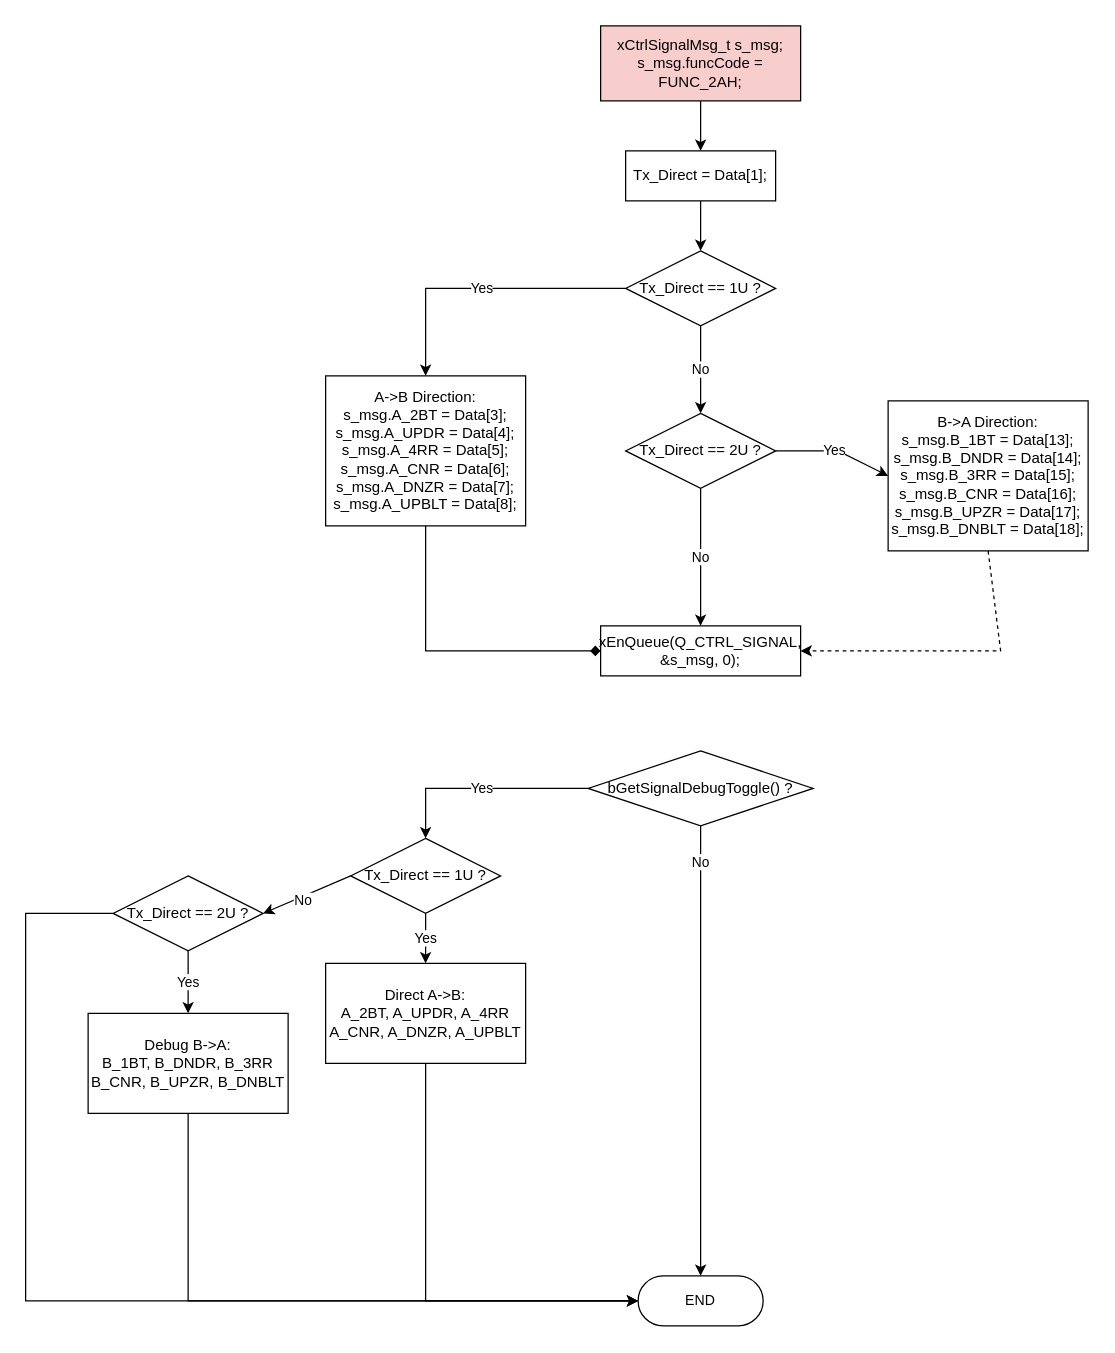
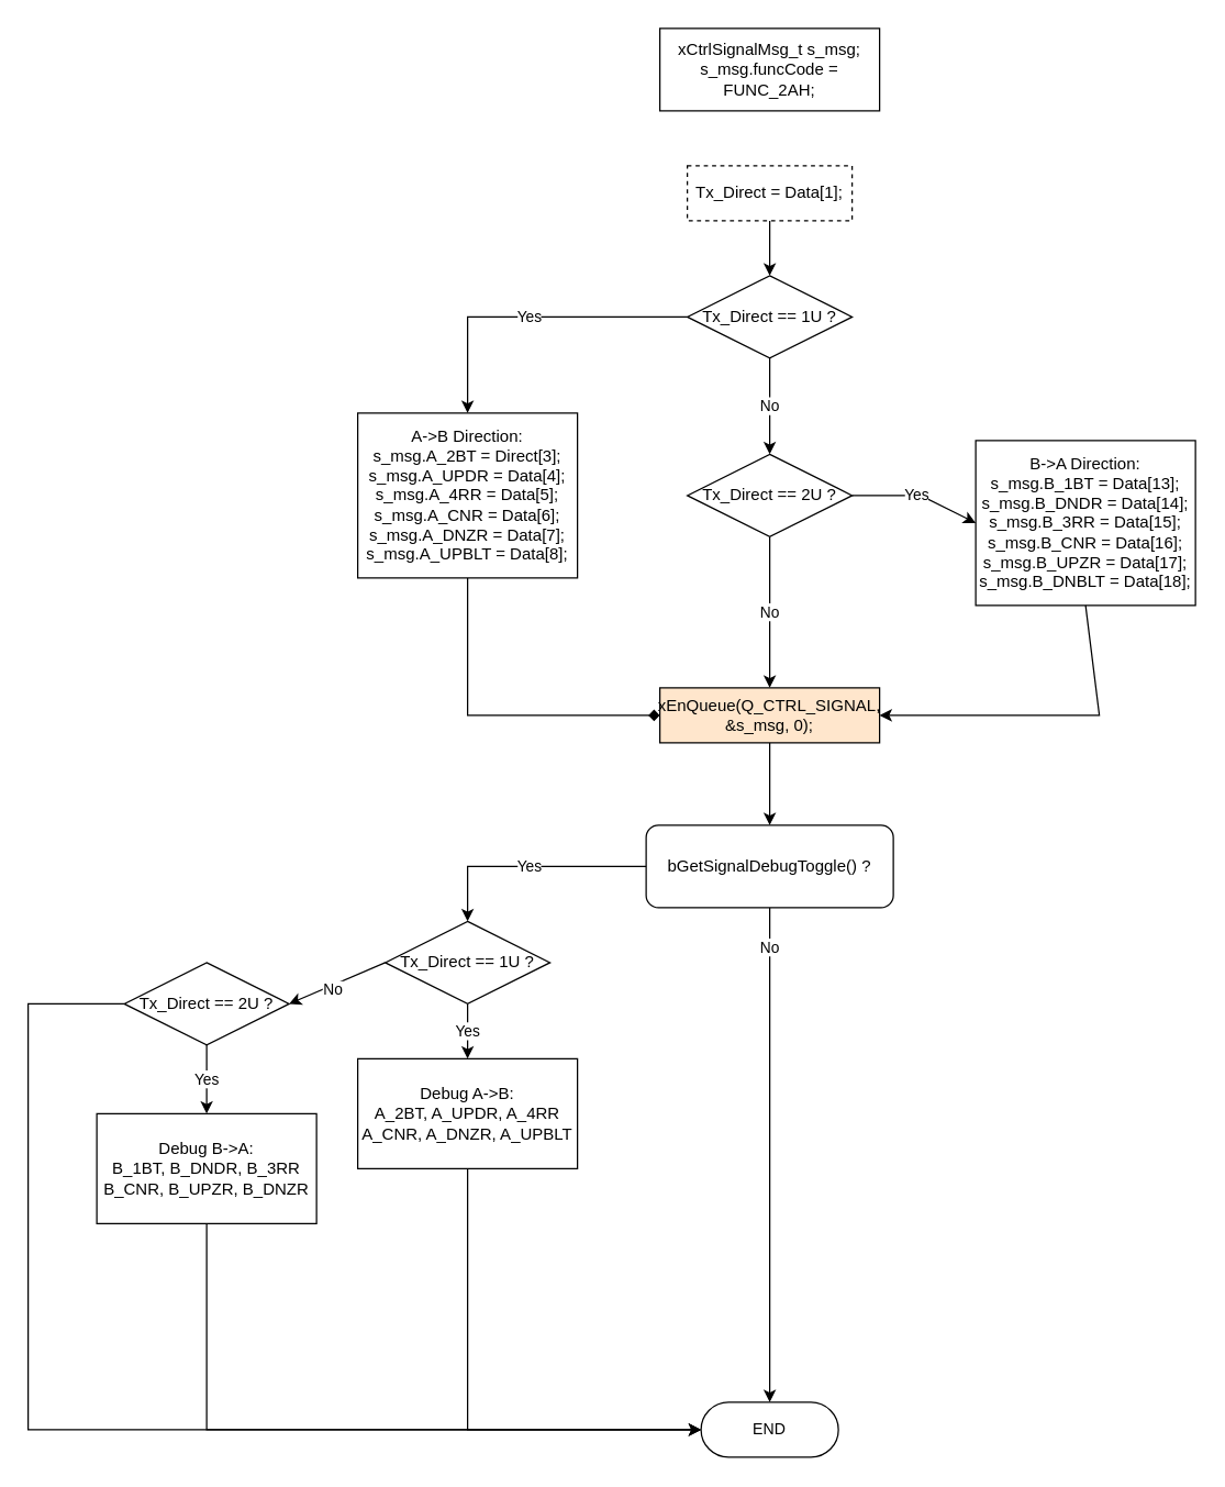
- <mxCell id="2" value="xCtrlSignalMsg_t s_msg;&#10;s_msg.funcCode = FUNC_2AH;" style="rounded=0;whiteSpace=wrap;html=1;strokeWidth=1;fontStyle=0;fillColor=#f8cecc;strokeColor=#000000;" parent="1" vertex="1"><mxGeometry x="480" y="20" width="160" height="60" as="geometry" /></mxCell>
+ <mxCell id="2" value="xCtrlSignalMsg_t s_msg;&#10;s_msg.funcCode = FUNC_2AH;" style="rounded=0;whiteSpace=wrap;html=1;strokeWidth=1;fontStyle=0;fillColor=#FFFFFF;strokeColor=#000000;" parent="1" vertex="1"><mxGeometry x="480" y="20" width="160" height="60" as="geometry" /></mxCell>
- <mxCell id="13" value="" style="endArrow=classic;html=1;rounded=0;exitX=0.5;exitY=1;exitDx=0;exitDy=0;entryX=0.5;entryY=0;entryDx=0;entryDy=0;" parent="1" source="2" target="3" edge="1"><mxGeometry width="50" height="50" relative="1" as="geometry"><mxPoint x="560" y="80" as="sourcePoint" /><mxPoint x="560" y="120" as="targetPoint" /></mxGeometry></mxCell>
- <mxCell id="3" value="Tx_Direct = Data[1];" style="rounded=0;whiteSpace=wrap;html=1;strokeWidth=1;fontStyle=0;fillColor=#FFFFFF;strokeColor=#000000;" parent="1" vertex="1"><mxGeometry x="500" y="120" width="120" height="40" as="geometry" /></mxCell>
+ <mxCell id="3" value="Tx_Direct = Data[1];" style="rounded=0;whiteSpace=wrap;html=1;strokeWidth=1;fontStyle=0;fillColor=#FFFFFF;strokeColor=#000000;dashed=1;" parent="1" vertex="1"><mxGeometry x="500" y="120" width="120" height="40" as="geometry" /></mxCell>
- <mxCell id="5" value="A-&gt;B Direction:&#10;s_msg.A_2BT = Data[3];&#10;s_msg.A_UPDR = Data[4];&#10;s_msg.A_4RR = Data[5];&#10;s_msg.A_CNR = Data[6];&#10;s_msg.A_DNZR = Data[7];&#10;s_msg.A_UPBLT = Data[8];" style="rounded=0;whiteSpace=wrap;html=1;strokeWidth=1;fontStyle=0;fillColor=none;strokeColor=#000000;" parent="1" vertex="1"><mxGeometry x="260" y="300" width="160" height="120" as="geometry" /></mxCell>
+ <mxCell id="5" value="A-&gt;B Direction:&#10;s_msg.A_2BT = Direct[3];&#10;s_msg.A_UPDR = Data[4];&#10;s_msg.A_4RR = Data[5];&#10;s_msg.A_CNR = Data[6];&#10;s_msg.A_DNZR = Data[7];&#10;s_msg.A_UPBLT = Data[8];" style="rounded=0;whiteSpace=wrap;html=1;strokeWidth=1;fontStyle=0;fillColor=none;strokeColor=#000000;" parent="1" vertex="1"><mxGeometry x="260" y="300" width="160" height="120" as="geometry" /></mxCell>
- <mxCell id="8" value="xEnQueue(Q_CTRL_SIGNAL, &amp;s_msg, 0);" style="rounded=0;whiteSpace=wrap;html=1;strokeWidth=1;fontStyle=0;fillColor=#FFFFFF;strokeColor=#000000;" parent="1" vertex="1"><mxGeometry x="480" y="500" width="160" height="40" as="geometry" /></mxCell>
+ <mxCell id="8" value="xEnQueue(Q_CTRL_SIGNAL, &amp;s_msg, 0);" style="rounded=0;whiteSpace=wrap;html=1;strokeWidth=1;fontStyle=0;fillColor=#ffe6cc;strokeColor=#000000;" parent="1" vertex="1"><mxGeometry x="480" y="500" width="160" height="40" as="geometry" /></mxCell>
- <mxCell id="20" value="" style="endArrow=classic;html=1;rounded=0;exitX=0.5;exitY=1;exitDx=0;exitDy=0;entryX=1;entryY=0.5;entryDx=0;entryDy=0;dashed=1;" parent="1" source="7" target="8" edge="1"><mxGeometry width="50" height="50" relative="1" as="geometry"><mxPoint x="700" y="680" as="sourcePoint" /><mxPoint x="560" y="720" as="targetPoint" /><Array as="points"><mxPoint x="800" y="520" /></Array></mxGeometry></mxCell>
+ <mxCell id="20" value="" style="endArrow=classic;html=1;rounded=0;exitX=0.5;exitY=1;exitDx=0;exitDy=0;entryX=1;entryY=0.5;entryDx=0;entryDy=0;" parent="1" source="7" target="8" edge="1"><mxGeometry width="50" height="50" relative="1" as="geometry"><mxPoint x="700" y="680" as="sourcePoint" /><mxPoint x="560" y="720" as="targetPoint" /><Array as="points"><mxPoint x="800" y="520" /></Array></mxGeometry></mxCell>
+ <mxCell id="21" value="" style="endArrow=classic;html=1;rounded=0;exitX=0.5;exitY=1;exitDx=0;exitDy=0;entryX=0.5;entryY=0;entryDx=0;entryDy=0;" parent="1" source="8" target="9" edge="1"><mxGeometry width="50" height="50" relative="1" as="geometry"><mxPoint x="560" y="760" as="sourcePoint" /><mxPoint x="560" y="800" as="targetPoint" /></mxGeometry></mxCell>
- <mxCell id="9" value="bGetSignalDebugToggle() ?" style="rhombus;whiteSpace=wrap;html=1;fillColor=#FFFFFF;strokeColor=#000000;strokeWidth=1;fontStyle=0;" parent="1" vertex="1"><mxGeometry x="470" y="600" width="180" height="60" as="geometry" /></mxCell>
+ <mxCell id="9" value="bGetSignalDebugToggle() ?" style="whiteSpace=wrap;html=1;fillColor=#FFFFFF;strokeColor=#000000;strokeWidth=1;fontStyle=0;rounded=1;" parent="1" vertex="1"><mxGeometry x="470" y="600" width="180" height="60" as="geometry" /></mxCell>
- <mxCell id="10" value="Direct A-&gt;B:&#10;A_2BT, A_UPDR, A_4RR&#10;A_CNR, A_DNZR, A_UPBLT" style="rounded=0;whiteSpace=wrap;html=1;strokeWidth=1;fontStyle=0;fillColor=none;strokeColor=#000000;" parent="1" vertex="1"><mxGeometry x="260" y="770" width="160" height="80" as="geometry" /></mxCell>
+ <mxCell id="10" value="Debug A-&gt;B:&#10;A_2BT, A_UPDR, A_4RR&#10;A_CNR, A_DNZR, A_UPBLT" style="rounded=0;whiteSpace=wrap;html=1;strokeWidth=1;fontStyle=0;fillColor=none;strokeColor=#000000;" parent="1" vertex="1"><mxGeometry x="260" y="770" width="160" height="80" as="geometry" /></mxCell>
- <mxCell id="11" value="Debug B-&gt;A:&#10;B_1BT, B_DNDR, B_3RR&#10;B_CNR, B_UPZR, B_DNBLT" style="rounded=0;whiteSpace=wrap;html=1;strokeWidth=1;fontStyle=0;fillColor=none;strokeColor=#000000;" parent="1" vertex="1"><mxGeometry x="70" y="810" width="160" height="80" as="geometry" /></mxCell>
+ <mxCell id="11" value="Debug B-&gt;A:&#10;B_1BT, B_DNDR, B_3RR&#10;B_CNR, B_UPZR, B_DNZR" style="rounded=0;whiteSpace=wrap;html=1;strokeWidth=1;fontStyle=0;fillColor=none;strokeColor=#000000;" parent="1" vertex="1"><mxGeometry x="70" y="810" width="160" height="80" as="geometry" /></mxCell>
